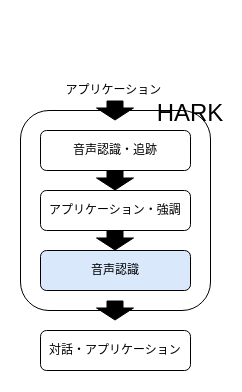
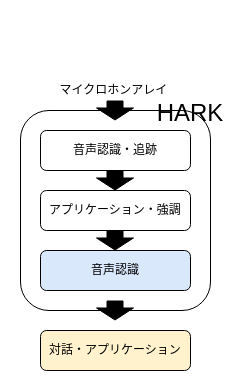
- <mxCell id="10" value="&lt;font style=&quot;font-size: 12px;&quot;&gt;アプリケーション&amp;nbsp;&lt;/font&gt;" style="text;html=1;strokeColor=none;fillColor=none;align=center;verticalAlign=middle;whiteSpace=wrap;rounded=0;fontSize=18;" vertex="1" parent="1"><mxGeometry x="55" y="78" width="120" height="20" as="geometry" /></mxCell>
+ <mxCell id="10" value="&lt;font style=&quot;font-size: 12px;&quot;&gt;マイクロホンアレイ&amp;nbsp;&lt;/font&gt;" style="text;html=1;strokeColor=none;fillColor=none;align=center;verticalAlign=middle;whiteSpace=wrap;rounded=0;fontSize=18;" vertex="1" parent="1"><mxGeometry x="55" y="78" width="120" height="20" as="geometry" /></mxCell>
- <mxCell id="15" value="対話・アプリケーション" style="rounded=1;whiteSpace=wrap;html=1;" vertex="1" parent="1"><mxGeometry x="40" y="330" width="150" height="40" as="geometry" /></mxCell>
+ <mxCell id="15" value="対話・アプリケーション" style="rounded=1;whiteSpace=wrap;html=1;fillColor=#fff2cc;" vertex="1" parent="1"><mxGeometry x="40" y="330" width="150" height="40" as="geometry" /></mxCell>
